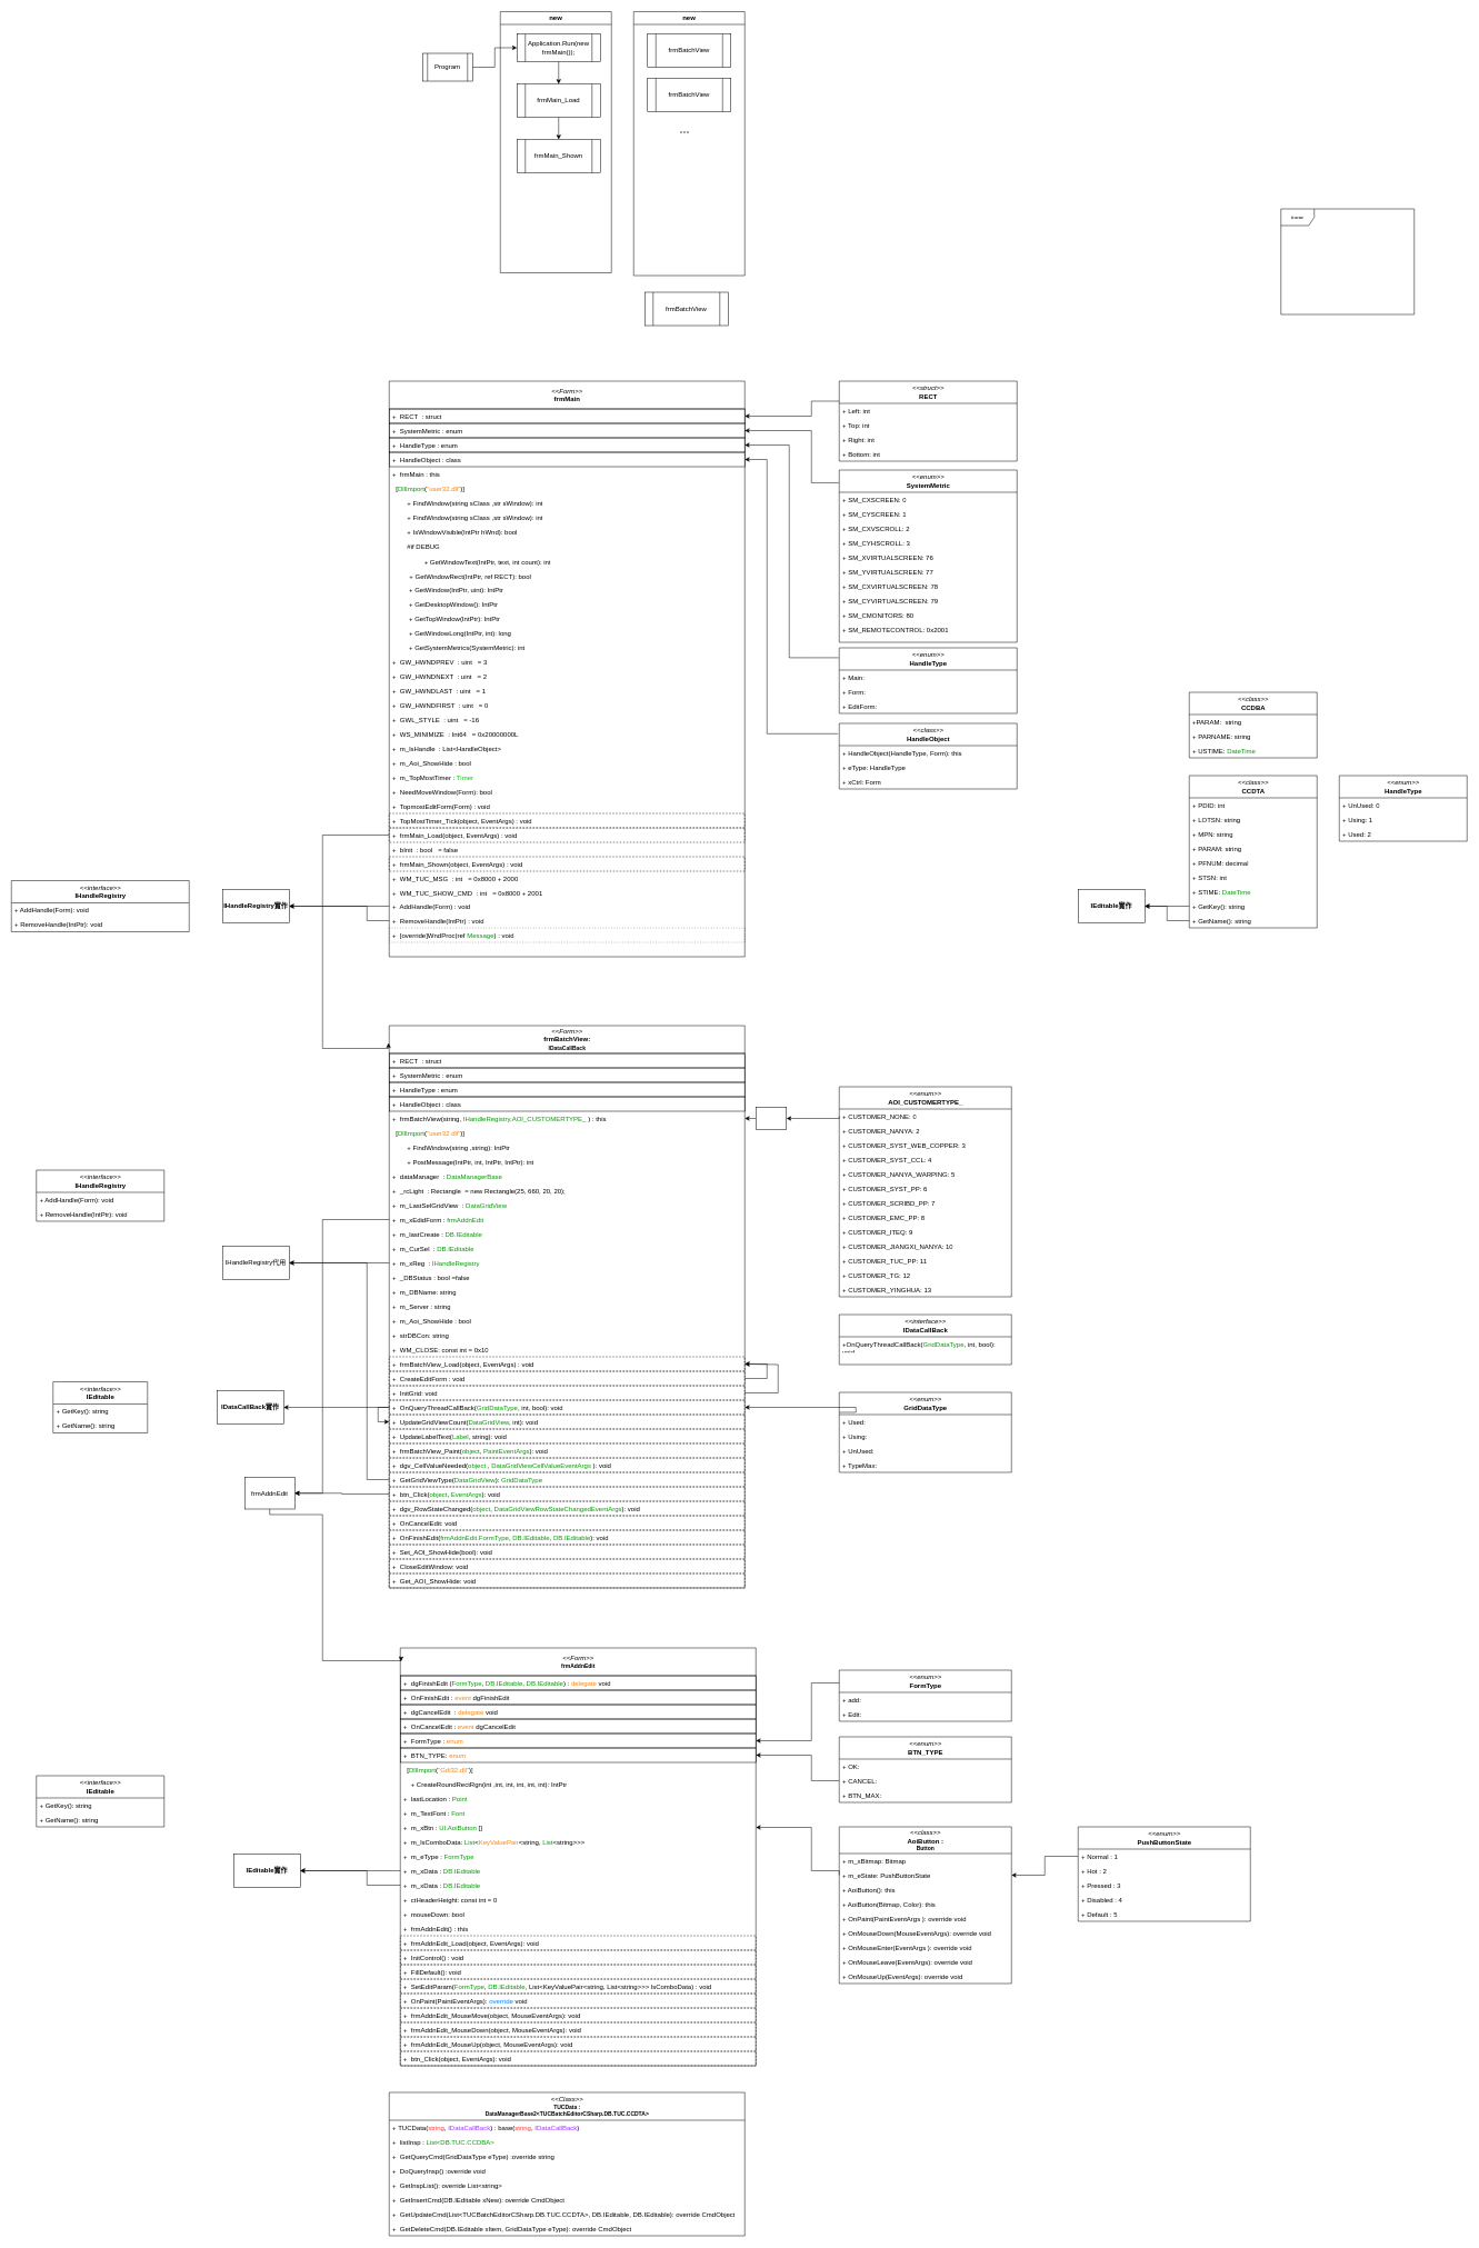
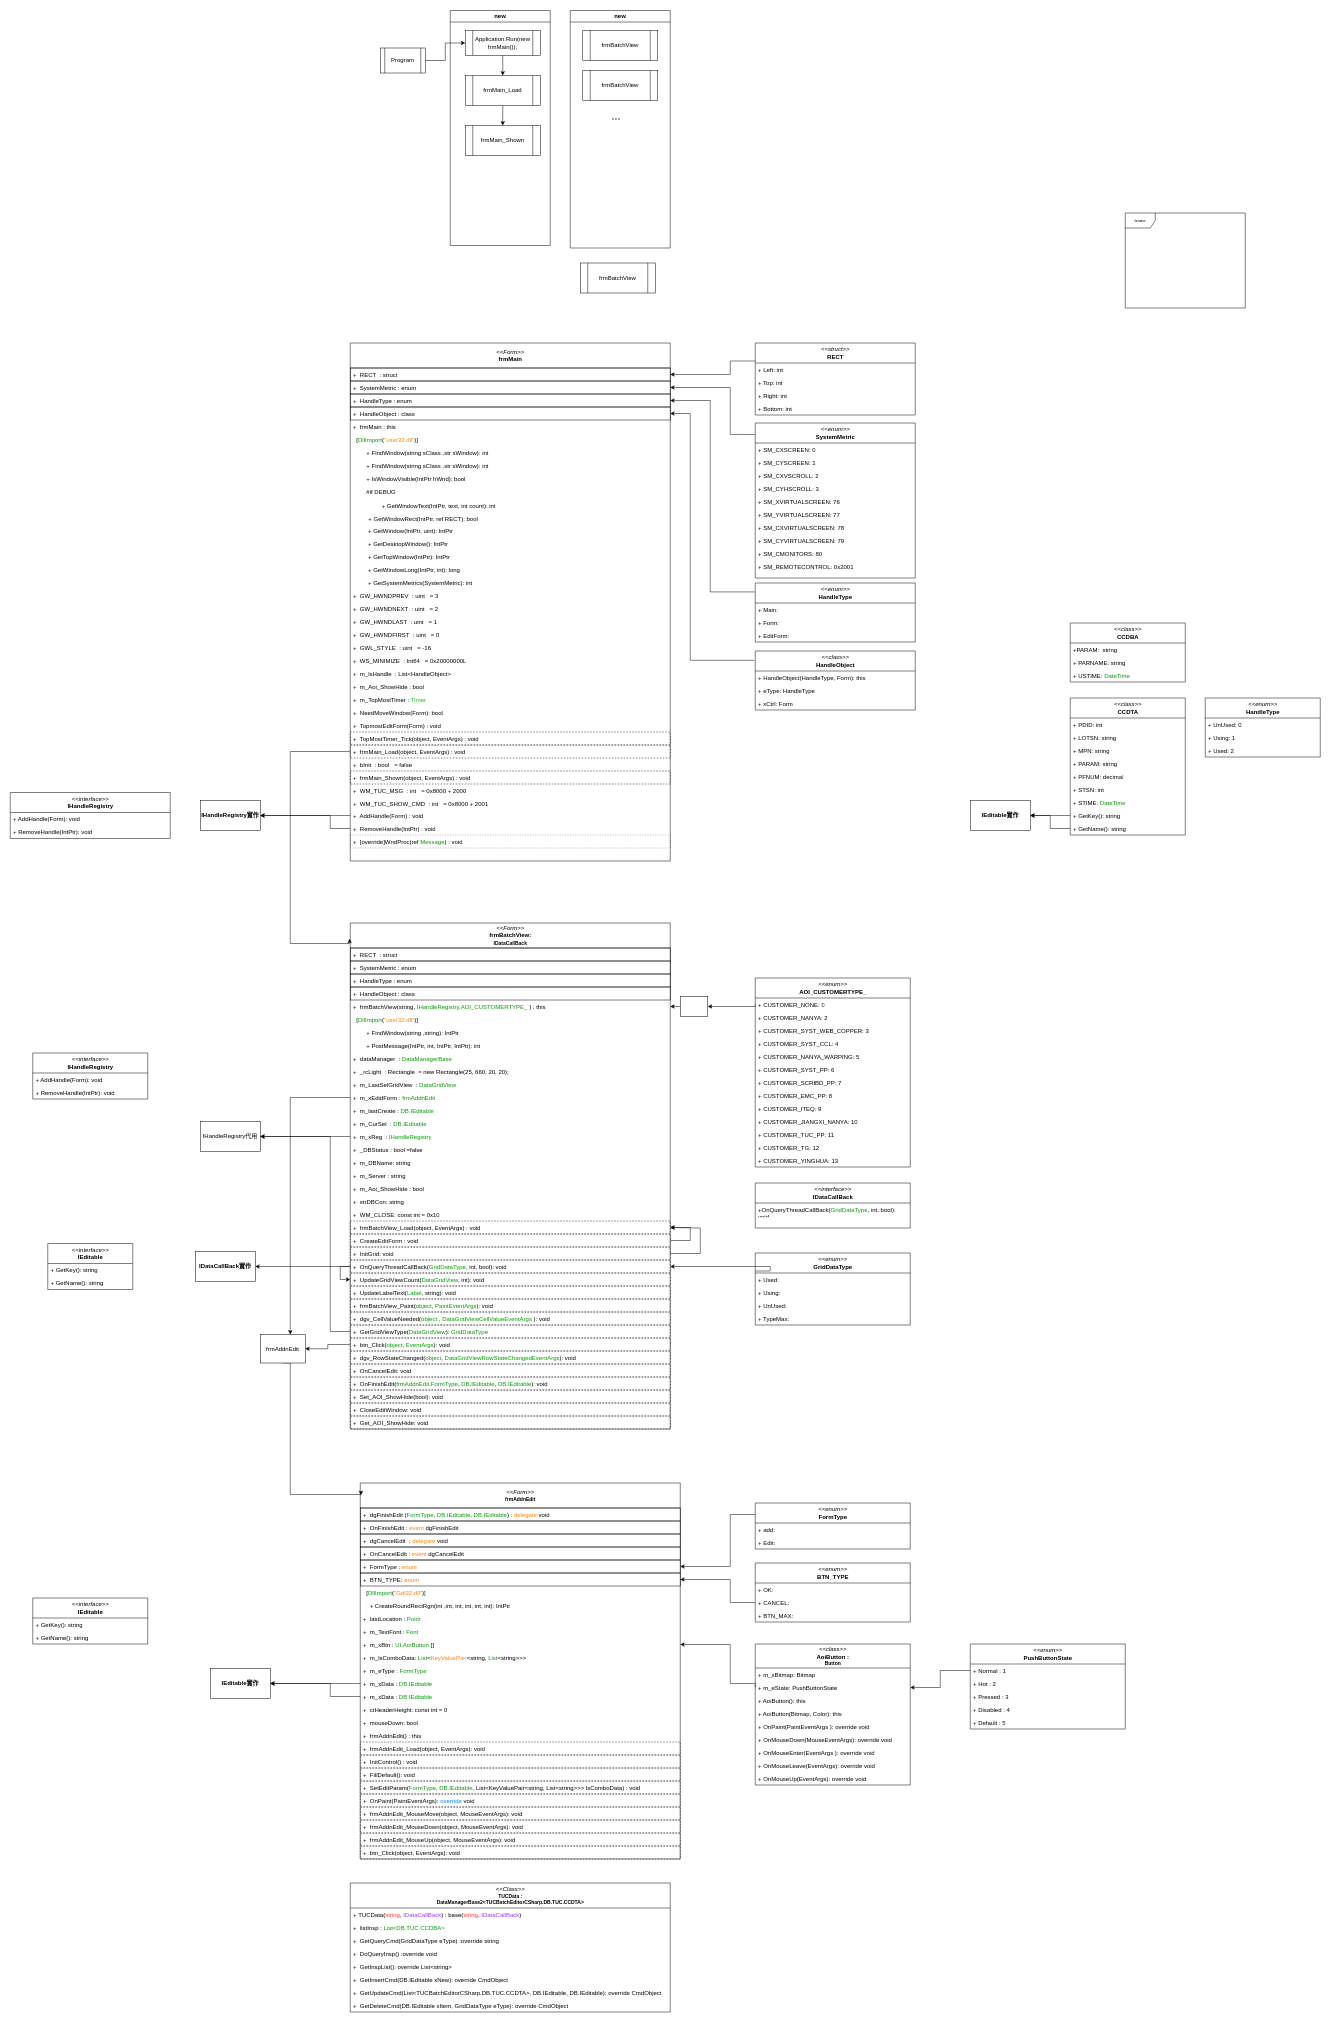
- <mxCell id="2" value="frame" style="shape=umlFrame;whiteSpace=wrap;html=1;rounded=0;shadow=0;comic=0;labelBackgroundColor=none;strokeWidth=1;fontFamily=Verdana;fontSize=10;align=center;strokeColor=default;fontColor=#000000;" parent="1" vertex="1"><mxGeometry x="2305" y="375" width="240" height="190" as="geometry" /></mxCell>
+ <mxCell id="2" value="frame" style="shape=umlFrame;whiteSpace=wrap;html=1;rounded=0;shadow=0;comic=0;labelBackgroundColor=none;strokeWidth=1;fontFamily=Verdana;fontSize=10;align=center;strokeColor=default;fontColor=#000000;" parent="1" vertex="1"><mxGeometry x="2250" y="425" width="240" height="190" as="geometry" /></mxCell>
- <mxCell id="208" value="frmAddnEdit" style="whiteSpace=wrap;html=1;" parent="1" vertex="1"><mxGeometry x="440" y="2658" width="90" height="57" as="geometry" /></mxCell>
+ <mxCell id="208" value="frmAddnEdit" style="whiteSpace=wrap;html=1;" parent="1" vertex="1"><mxGeometry x="520" y="2668" width="90" height="57" as="geometry" /></mxCell>
